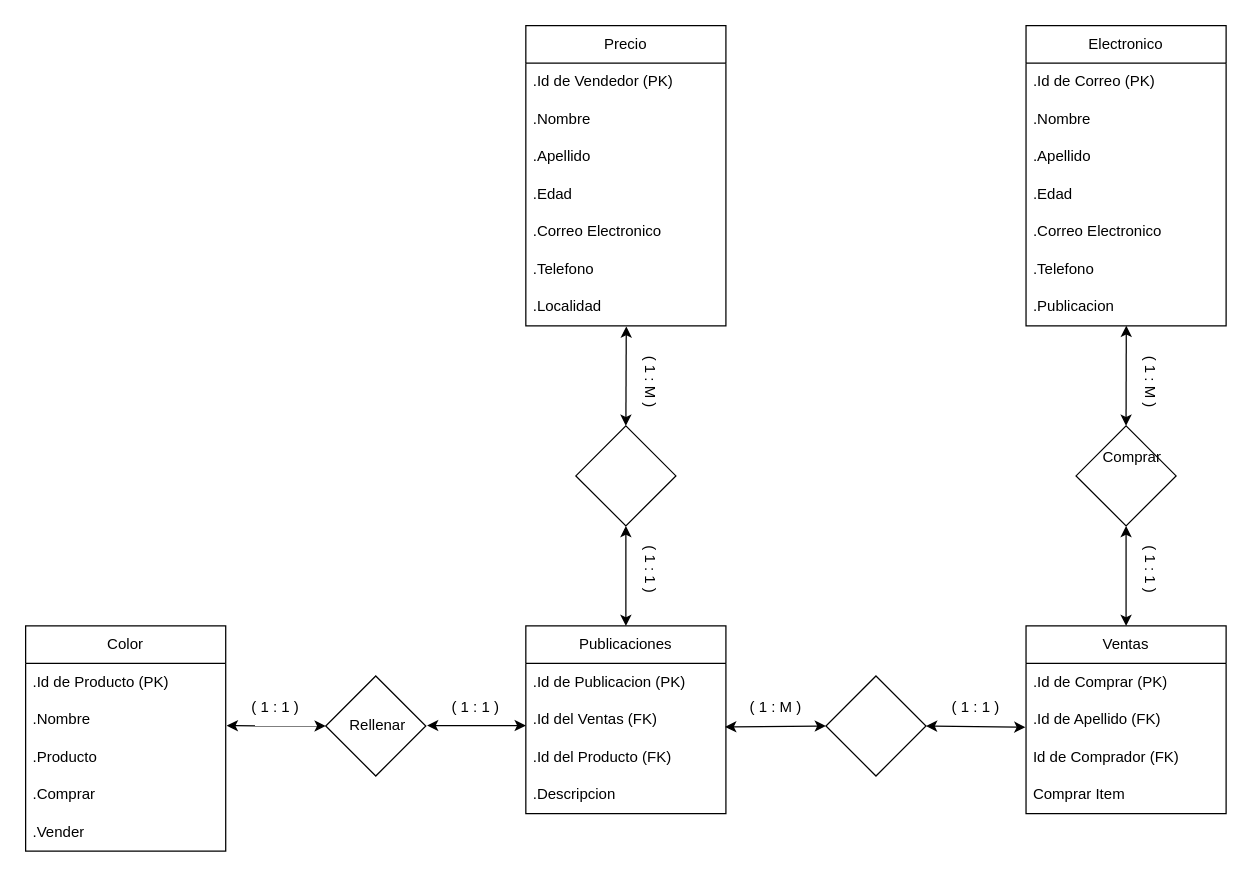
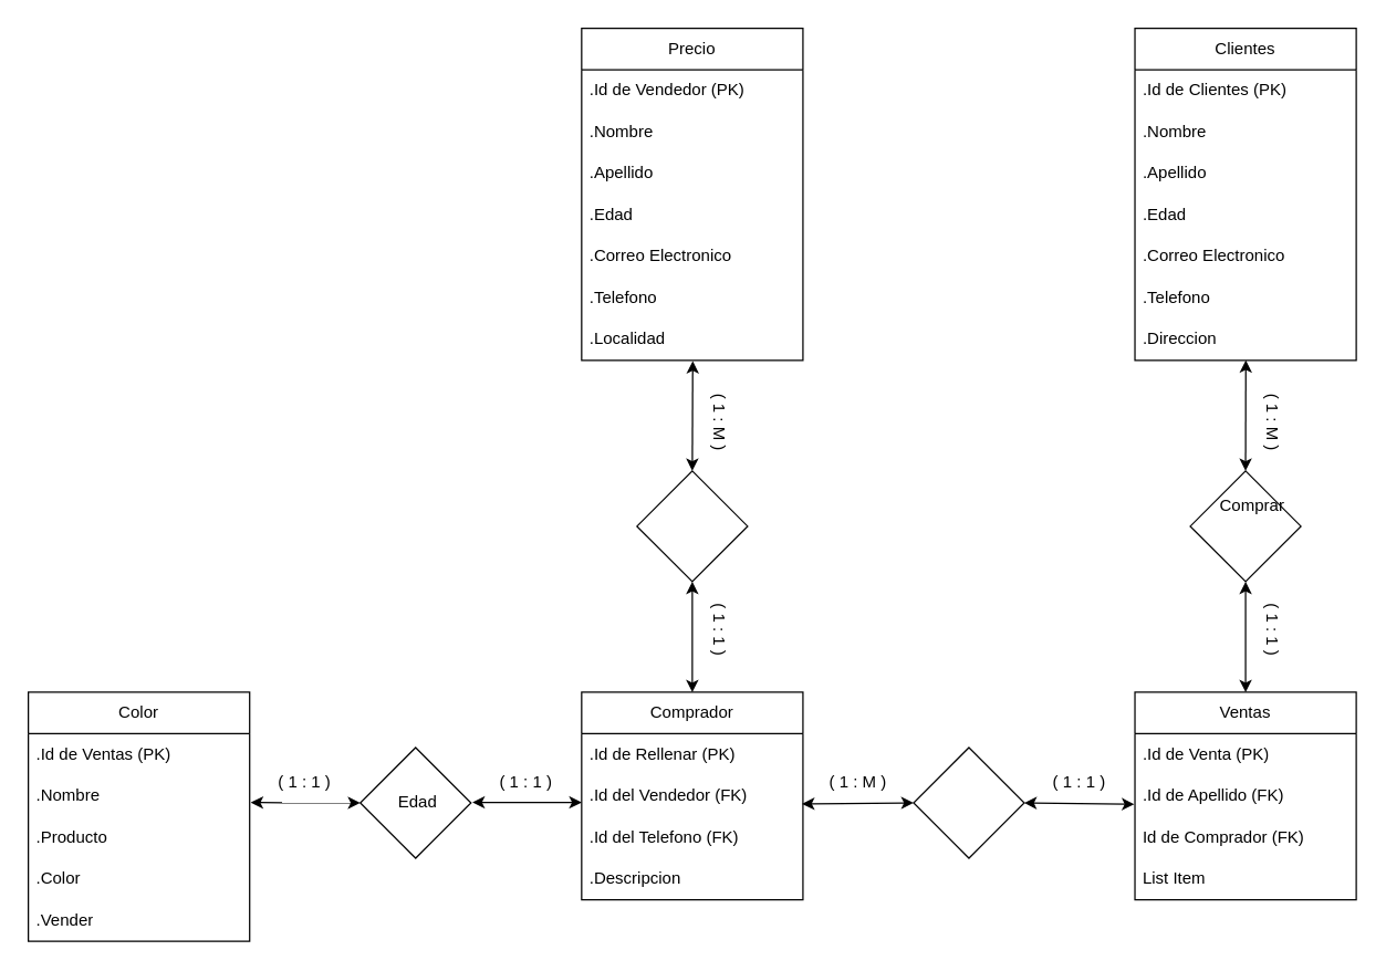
- <mxCell id="10" value="Electronico" style="swimlane;fontStyle=0;childLayout=stackLayout;horizontal=1;startSize=30;horizontalStack=0;resizeParent=1;resizeParentMax=0;resizeLast=0;collapsible=1;marginBottom=0;whiteSpace=wrap;html=1;" parent="1" vertex="1"><mxGeometry x="820" y="20" width="160" height="240" as="geometry" /></mxCell>
+ <mxCell id="10" value="Clientes" style="swimlane;fontStyle=0;childLayout=stackLayout;horizontal=1;startSize=30;horizontalStack=0;resizeParent=1;resizeParentMax=0;resizeLast=0;collapsible=1;marginBottom=0;whiteSpace=wrap;html=1;" parent="1" vertex="1"><mxGeometry x="820" y="20" width="160" height="240" as="geometry" /></mxCell>
- <mxCell id="11" value=".Id de Correo (PK)" style="text;strokeColor=none;fillColor=none;align=left;verticalAlign=middle;spacingLeft=4;spacingRight=4;overflow=hidden;points=[[0,0.5],[1,0.5]];portConstraint=eastwest;rotatable=0;whiteSpace=wrap;html=1;" parent="10" vertex="1"><mxGeometry y="30" width="160" height="30" as="geometry" /></mxCell>
+ <mxCell id="11" value=".Id de Clientes (PK)" style="text;strokeColor=none;fillColor=none;align=left;verticalAlign=middle;spacingLeft=4;spacingRight=4;overflow=hidden;points=[[0,0.5],[1,0.5]];portConstraint=eastwest;rotatable=0;whiteSpace=wrap;html=1;" parent="10" vertex="1"><mxGeometry y="30" width="160" height="30" as="geometry" /></mxCell>
- <mxCell id="17" value=".Publicacion" style="text;strokeColor=none;fillColor=none;align=left;verticalAlign=middle;spacingLeft=4;spacingRight=4;overflow=hidden;points=[[0,0.5],[1,0.5]];portConstraint=eastwest;rotatable=0;whiteSpace=wrap;html=1;" parent="10" vertex="1"><mxGeometry y="210" width="160" height="30" as="geometry" /></mxCell>
+ <mxCell id="17" value=".Direccion" style="text;strokeColor=none;fillColor=none;align=left;verticalAlign=middle;spacingLeft=4;spacingRight=4;overflow=hidden;points=[[0,0.5],[1,0.5]];portConstraint=eastwest;rotatable=0;whiteSpace=wrap;html=1;" parent="10" vertex="1"><mxGeometry y="210" width="160" height="30" as="geometry" /></mxCell>
- <mxCell id="24" value="Publicaciones" style="swimlane;fontStyle=0;childLayout=stackLayout;horizontal=1;startSize=30;horizontalStack=0;resizeParent=1;resizeParentMax=0;resizeLast=0;collapsible=1;marginBottom=0;whiteSpace=wrap;html=1;" parent="1" vertex="1"><mxGeometry x="420" y="500" width="160" height="150" as="geometry" /></mxCell>
+ <mxCell id="24" value="Comprador" style="swimlane;fontStyle=0;childLayout=stackLayout;horizontal=1;startSize=30;horizontalStack=0;resizeParent=1;resizeParentMax=0;resizeLast=0;collapsible=1;marginBottom=0;whiteSpace=wrap;html=1;" parent="1" vertex="1"><mxGeometry x="420" y="500" width="160" height="150" as="geometry" /></mxCell>
- <mxCell id="19" value=".Id de Producto&amp;nbsp;(PK)" style="text;strokeColor=none;fillColor=none;align=left;verticalAlign=middle;spacingLeft=4;spacingRight=4;overflow=hidden;points=[[0,0.5],[1,0.5]];portConstraint=eastwest;rotatable=0;whiteSpace=wrap;html=1;" parent="18" vertex="1"><mxGeometry y="30" width="160" height="30" as="geometry" /></mxCell>
+ <mxCell id="19" value=".Id de Ventas&amp;nbsp;(PK)" style="text;strokeColor=none;fillColor=none;align=left;verticalAlign=middle;spacingLeft=4;spacingRight=4;overflow=hidden;points=[[0,0.5],[1,0.5]];portConstraint=eastwest;rotatable=0;whiteSpace=wrap;html=1;" parent="18" vertex="1"><mxGeometry y="30" width="160" height="30" as="geometry" /></mxCell>
- <mxCell id="25" value=".Id de Publicacion (PK)" style="text;strokeColor=none;fillColor=none;align=left;verticalAlign=middle;spacingLeft=4;spacingRight=4;overflow=hidden;points=[[0,0.5],[1,0.5]];portConstraint=eastwest;rotatable=0;whiteSpace=wrap;html=1;" parent="24" vertex="1"><mxGeometry y="30" width="160" height="30" as="geometry" /></mxCell>
+ <mxCell id="25" value=".Id de Rellenar (PK)" style="text;strokeColor=none;fillColor=none;align=left;verticalAlign=middle;spacingLeft=4;spacingRight=4;overflow=hidden;points=[[0,0.5],[1,0.5]];portConstraint=eastwest;rotatable=0;whiteSpace=wrap;html=1;" parent="24" vertex="1"><mxGeometry y="30" width="160" height="30" as="geometry" /></mxCell>
- <mxCell id="30" value=".Id de Comprar (PK)" style="text;strokeColor=none;fillColor=none;align=left;verticalAlign=middle;spacingLeft=4;spacingRight=4;overflow=hidden;points=[[0,0.5],[1,0.5]];portConstraint=eastwest;rotatable=0;whiteSpace=wrap;html=1;" parent="29" vertex="1"><mxGeometry y="30" width="160" height="30" as="geometry" /></mxCell>
+ <mxCell id="30" value=".Id de Venta (PK)" style="text;strokeColor=none;fillColor=none;align=left;verticalAlign=middle;spacingLeft=4;spacingRight=4;overflow=hidden;points=[[0,0.5],[1,0.5]];portConstraint=eastwest;rotatable=0;whiteSpace=wrap;html=1;" parent="29" vertex="1"><mxGeometry y="30" width="160" height="30" as="geometry" /></mxCell>
- <mxCell id="26" value=".Id del Ventas (FK)" style="text;strokeColor=none;fillColor=none;align=left;verticalAlign=middle;spacingLeft=4;spacingRight=4;overflow=hidden;points=[[0,0.5],[1,0.5]];portConstraint=eastwest;rotatable=0;whiteSpace=wrap;html=1;" parent="24" vertex="1"><mxGeometry y="60" width="160" height="30" as="geometry" /></mxCell>
+ <mxCell id="26" value=".Id del Vendedor (FK)" style="text;strokeColor=none;fillColor=none;align=left;verticalAlign=middle;spacingLeft=4;spacingRight=4;overflow=hidden;points=[[0,0.5],[1,0.5]];portConstraint=eastwest;rotatable=0;whiteSpace=wrap;html=1;" parent="24" vertex="1"><mxGeometry y="60" width="160" height="30" as="geometry" /></mxCell>
- <mxCell id="45" value="&amp;nbsp;Rellenar" style="text;html=1;align=center;verticalAlign=middle;whiteSpace=wrap;rounded=0;" parent="1" vertex="1"><mxGeometry x="270" y="565" width="60" height="30" as="geometry" /></mxCell>
+ <mxCell id="45" value="&amp;nbsp;Edad" style="text;html=1;align=center;verticalAlign=middle;whiteSpace=wrap;rounded=0;" parent="1" vertex="1"><mxGeometry x="270" y="565" width="60" height="30" as="geometry" /></mxCell>
- <mxCell id="27" value=".Id del Producto (FK)" style="text;strokeColor=none;fillColor=none;align=left;verticalAlign=middle;spacingLeft=4;spacingRight=4;overflow=hidden;points=[[0,0.5],[1,0.5]];portConstraint=eastwest;rotatable=0;whiteSpace=wrap;html=1;" parent="24" vertex="1"><mxGeometry y="90" width="160" height="30" as="geometry" /></mxCell>
+ <mxCell id="27" value=".Id del Telefono (FK)" style="text;strokeColor=none;fillColor=none;align=left;verticalAlign=middle;spacingLeft=4;spacingRight=4;overflow=hidden;points=[[0,0.5],[1,0.5]];portConstraint=eastwest;rotatable=0;whiteSpace=wrap;html=1;" parent="24" vertex="1"><mxGeometry y="90" width="160" height="30" as="geometry" /></mxCell>
- <mxCell id="22" value=".Comprar&amp;nbsp;" style="text;strokeColor=none;fillColor=none;align=left;verticalAlign=middle;spacingLeft=4;spacingRight=4;overflow=hidden;points=[[0,0.5],[1,0.5]];portConstraint=eastwest;rotatable=0;whiteSpace=wrap;html=1;" parent="18" vertex="1"><mxGeometry y="120" width="160" height="30" as="geometry" /></mxCell>
+ <mxCell id="22" value=".Color&amp;nbsp;" style="text;strokeColor=none;fillColor=none;align=left;verticalAlign=middle;spacingLeft=4;spacingRight=4;overflow=hidden;points=[[0,0.5],[1,0.5]];portConstraint=eastwest;rotatable=0;whiteSpace=wrap;html=1;" parent="18" vertex="1"><mxGeometry y="120" width="160" height="30" as="geometry" /></mxCell>
- <mxCell id="33" value="Comprar Item" style="text;strokeColor=none;fillColor=none;align=left;verticalAlign=middle;spacingLeft=4;spacingRight=4;overflow=hidden;points=[[0,0.5],[1,0.5]];portConstraint=eastwest;rotatable=0;whiteSpace=wrap;html=1;" vertex="1" parent="29"><mxGeometry y="120" width="160" height="30" as="geometry" /></mxCell>
+ <mxCell id="33" value="List Item" style="text;strokeColor=none;fillColor=none;align=left;verticalAlign=middle;spacingLeft=4;spacingRight=4;overflow=hidden;points=[[0,0.5],[1,0.5]];portConstraint=eastwest;rotatable=0;whiteSpace=wrap;html=1;" vertex="1" parent="29"><mxGeometry y="120" width="160" height="30" as="geometry" /></mxCell>
